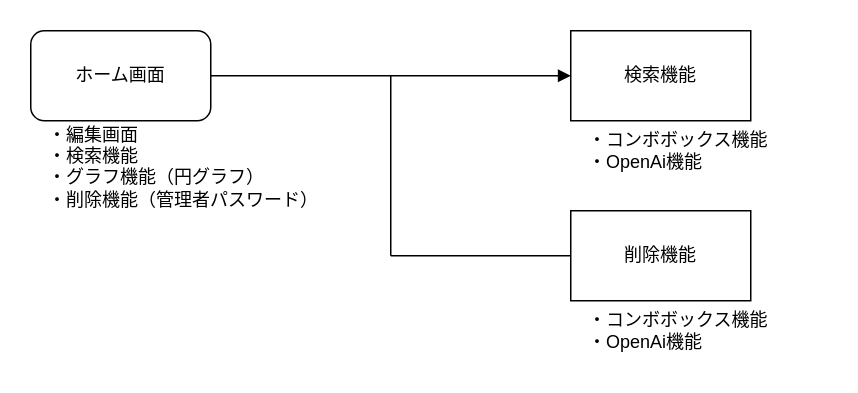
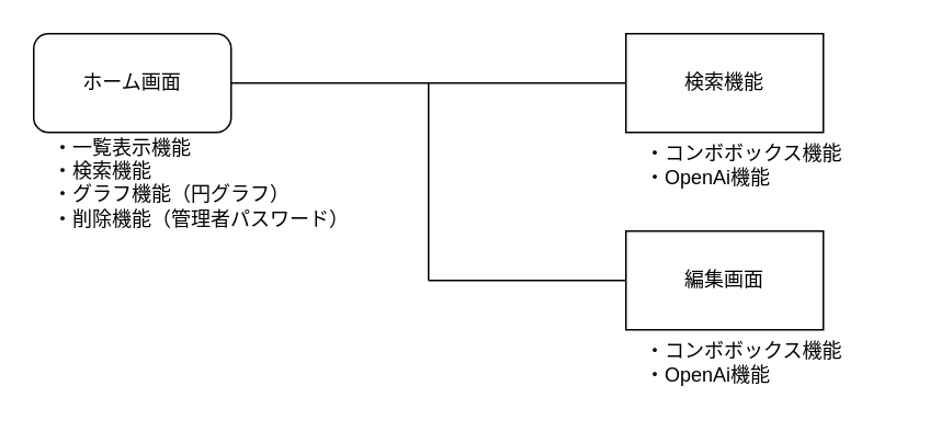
- <mxCell id="5" value="" style="endArrow=block;html=1;exitX=1;exitY=0.5;exitDx=0;exitDy=0;entryX=0;entryY=0.5;entryDx=0;entryDy=0;" parent="1" source="2" target="3" edge="1"><mxGeometry width="50" height="50" relative="1" as="geometry"><mxPoint x="270" y="170" as="sourcePoint" /><mxPoint x="320" y="120" as="targetPoint" /></mxGeometry></mxCell>
+ <mxCell id="5" value="" style="endArrow=none;html=1;exitX=1;exitY=0.5;exitDx=0;exitDy=0;entryX=0;entryY=0.5;entryDx=0;entryDy=0;" parent="1" source="2" target="3" edge="1"><mxGeometry width="50" height="50" relative="1" as="geometry"><mxPoint x="270" y="170" as="sourcePoint" /><mxPoint x="320" y="120" as="targetPoint" /></mxGeometry></mxCell>
- <mxCell id="8" value="・編集画面&lt;br&gt;・検索機能&lt;br&gt;・グラフ機能（円グラフ）&lt;br&gt;・削除機能（管理者パスワード）" style="text;html=1;strokeColor=none;fillColor=none;align=left;verticalAlign=middle;whiteSpace=wrap;overflow=hidden;" vertex="1" parent="1"><mxGeometry x="30" y="80" width="190" height="60" as="geometry" /></mxCell>
+ <mxCell id="8" value="・一覧表示機能&lt;br&gt;・検索機能&lt;br&gt;・グラフ機能（円グラフ）&lt;br&gt;・削除機能（管理者パスワード）" style="text;html=1;strokeColor=none;fillColor=none;align=left;verticalAlign=middle;whiteSpace=wrap;overflow=hidden;" vertex="1" parent="1"><mxGeometry x="30" y="80" width="190" height="60" as="geometry" /></mxCell>
- <mxCell id="4" value="削除機能" style="rounded=0;whiteSpace=wrap;html=1;" parent="1" vertex="1"><mxGeometry x="380" y="140" width="120" height="60" as="geometry" /></mxCell>
+ <mxCell id="4" value="編集画面" style="rounded=0;whiteSpace=wrap;html=1;" parent="1" vertex="1"><mxGeometry x="380" y="140" width="120" height="60" as="geometry" /></mxCell>
